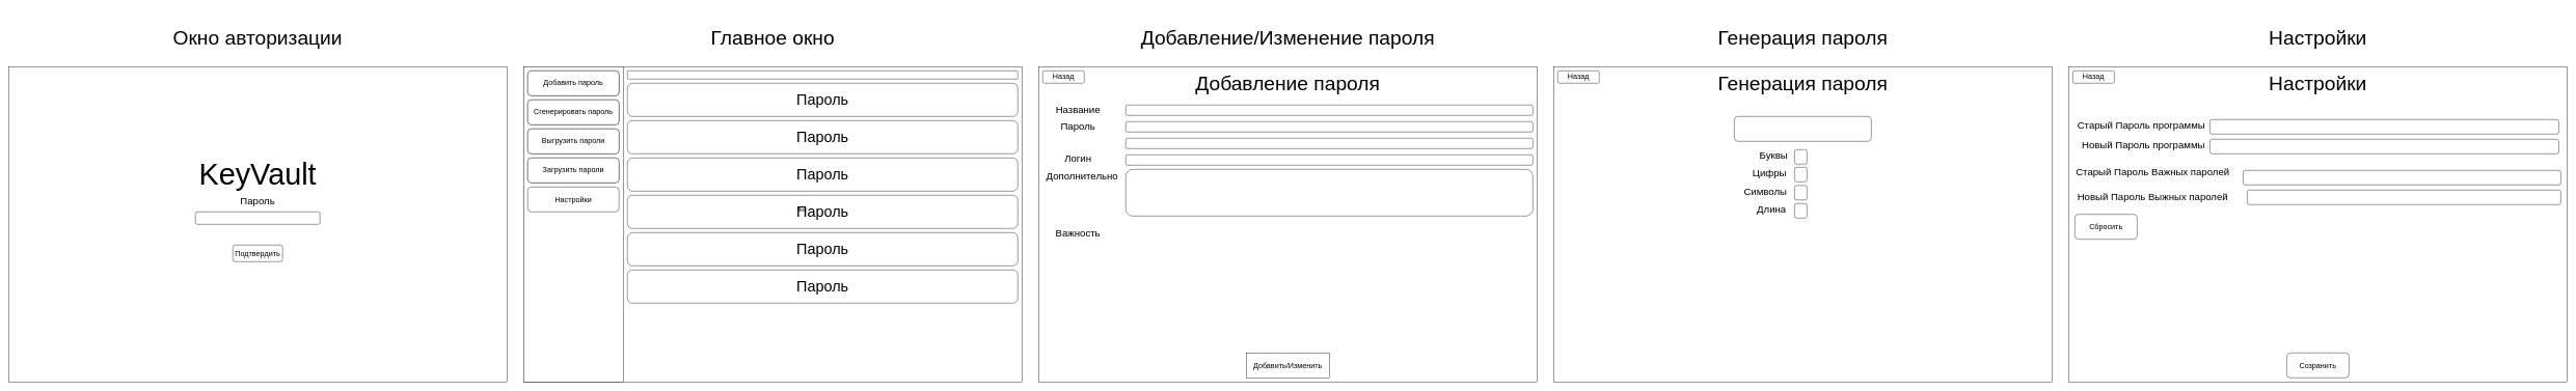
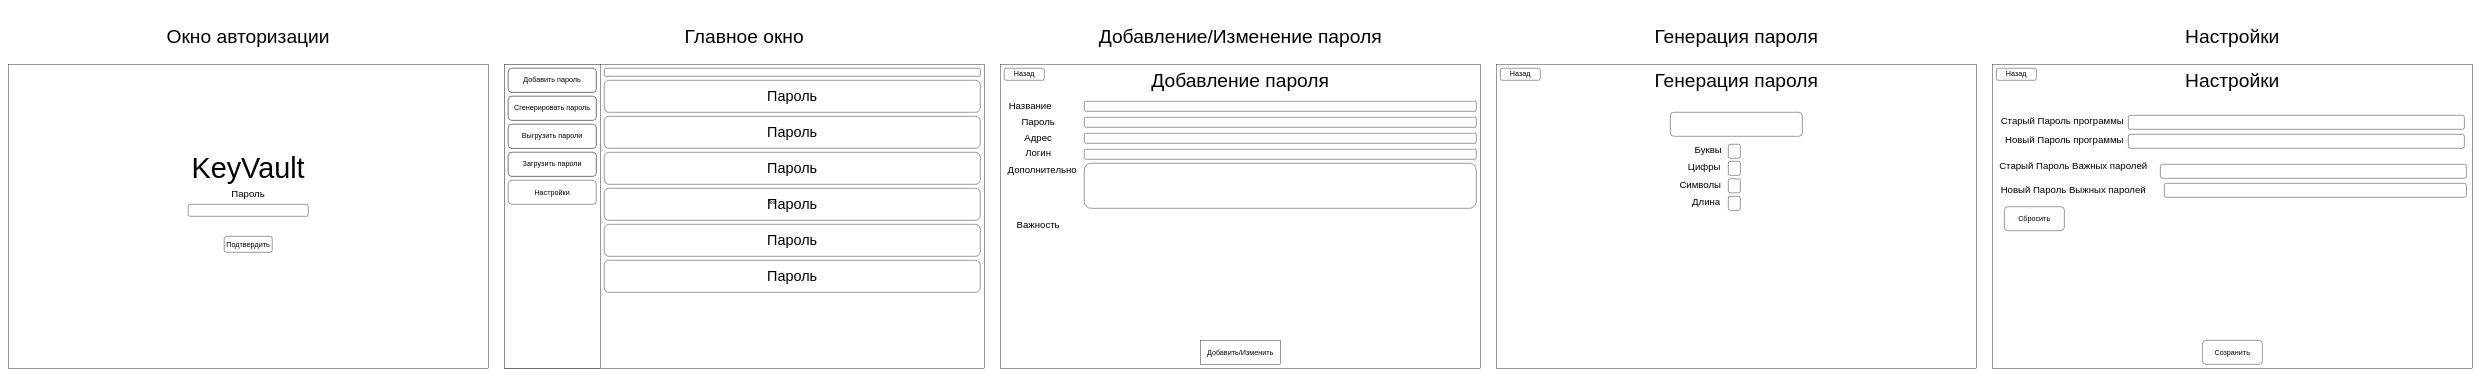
- <mxCell id="34" value="&lt;font style=&quot;font-size: 24px;&quot;&gt;Название&lt;/font&gt;" style="text;html=1;strokeColor=none;fillColor=none;align=center;verticalAlign=middle;whiteSpace=wrap;rounded=0;" parent="1" vertex="1"><mxGeometry x="2530" y="250" width="130" height="30" as="geometry" /></mxCell>
+ <mxCell id="34" value="&lt;font style=&quot;font-size: 24px;&quot;&gt;Название&lt;/font&gt;" style="text;html=1;strokeColor=none;fillColor=none;align=center;verticalAlign=middle;whiteSpace=wrap;rounded=0;" parent="1" vertex="1"><mxGeometry x="2510" y="250" width="130" height="30" as="geometry" /></mxCell>
+ <mxCell id="38" value="&lt;font style=&quot;font-size: 24px;&quot;&gt;Адрес&lt;/font&gt;" style="text;html=1;strokeColor=none;fillColor=none;align=center;verticalAlign=middle;whiteSpace=wrap;rounded=0;" parent="1" vertex="1"><mxGeometry x="2530" y="330" width="130" height="30" as="geometry" /></mxCell>
- <mxCell id="69" value="&lt;font style=&quot;font-size: 18px;&quot;&gt;Сбросить&lt;/font&gt;" style="rounded=1;whiteSpace=wrap;html=1;" parent="1" vertex="1"><mxGeometry x="4995" y="516" width="150" height="60" as="geometry" /></mxCell>
+ <mxCell id="69" value="&lt;font style=&quot;font-size: 18px;&quot;&gt;Сбросить&lt;/font&gt;" style="rounded=1;whiteSpace=wrap;html=1;" parent="1" vertex="1"><mxGeometry x="5010" y="516" width="150" height="60" as="geometry" /></mxCell>
